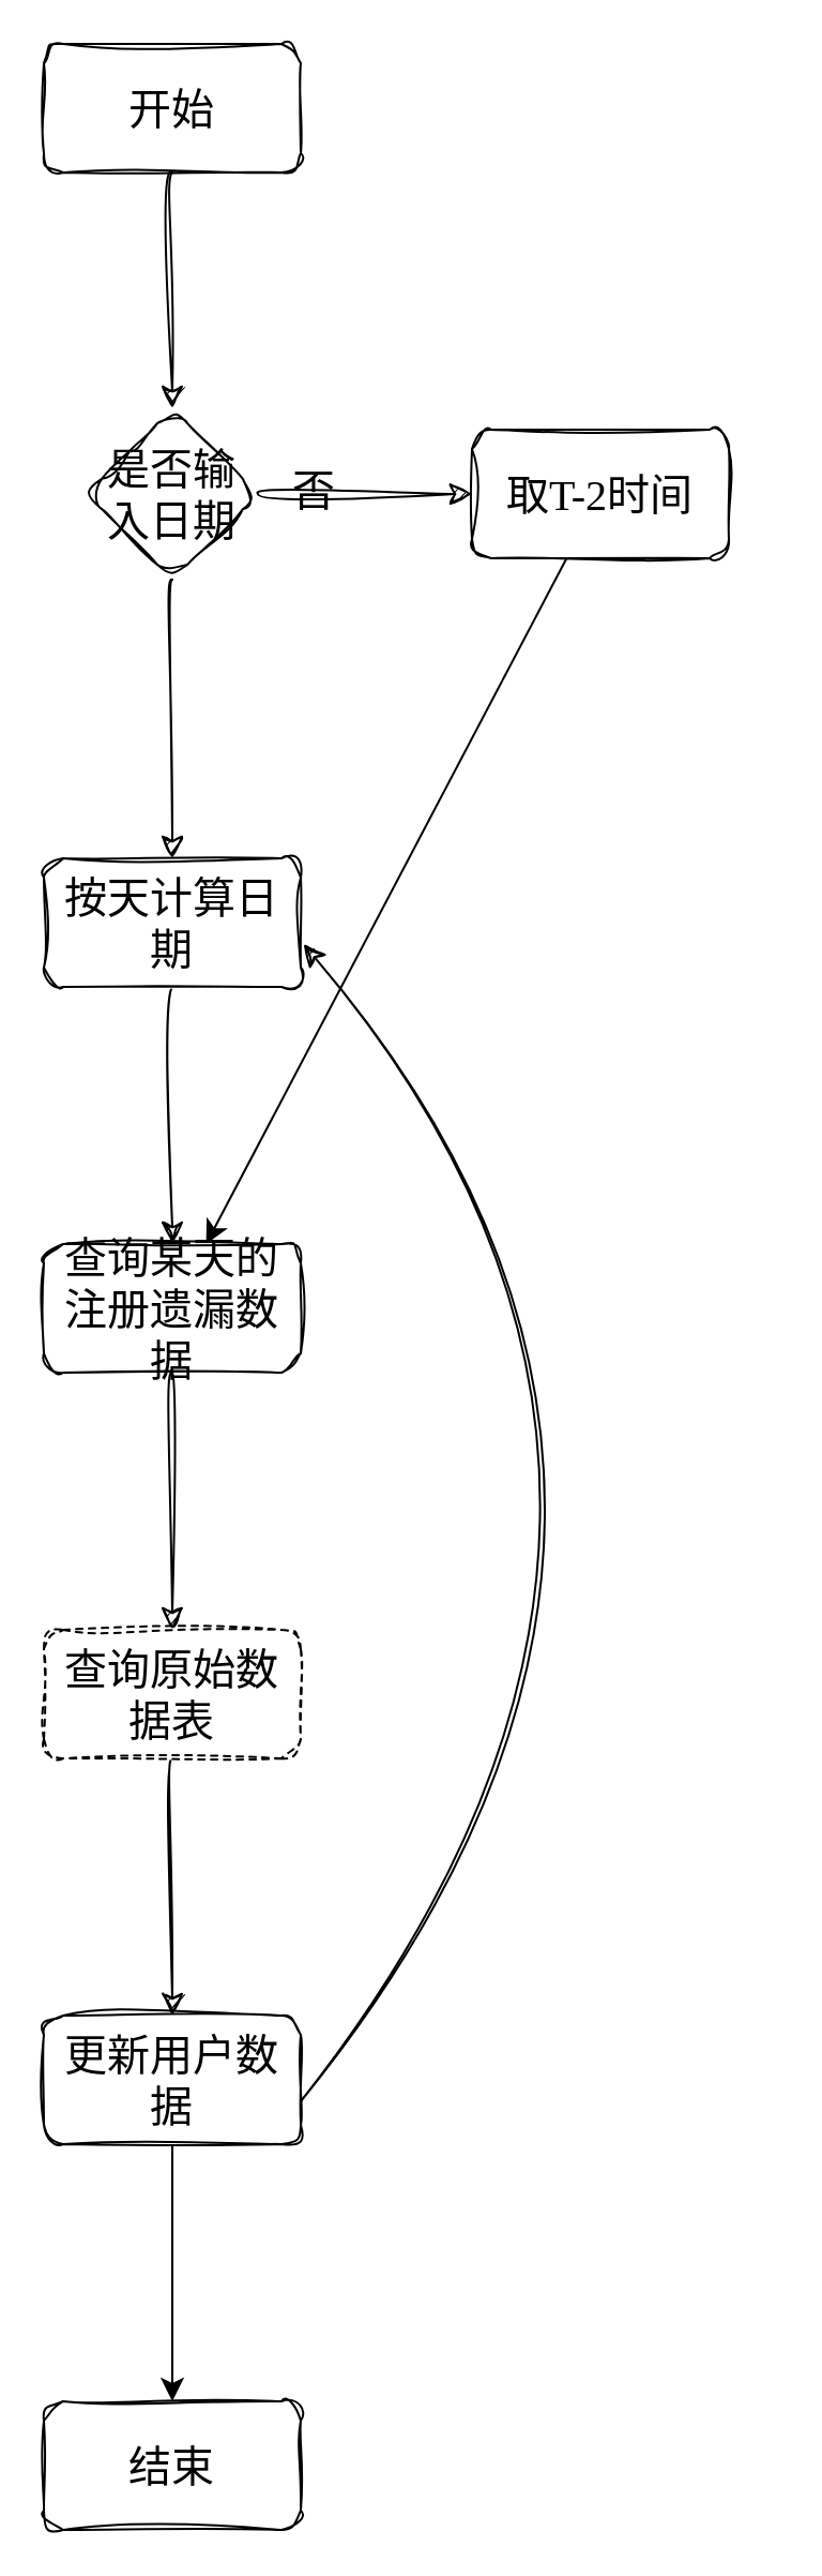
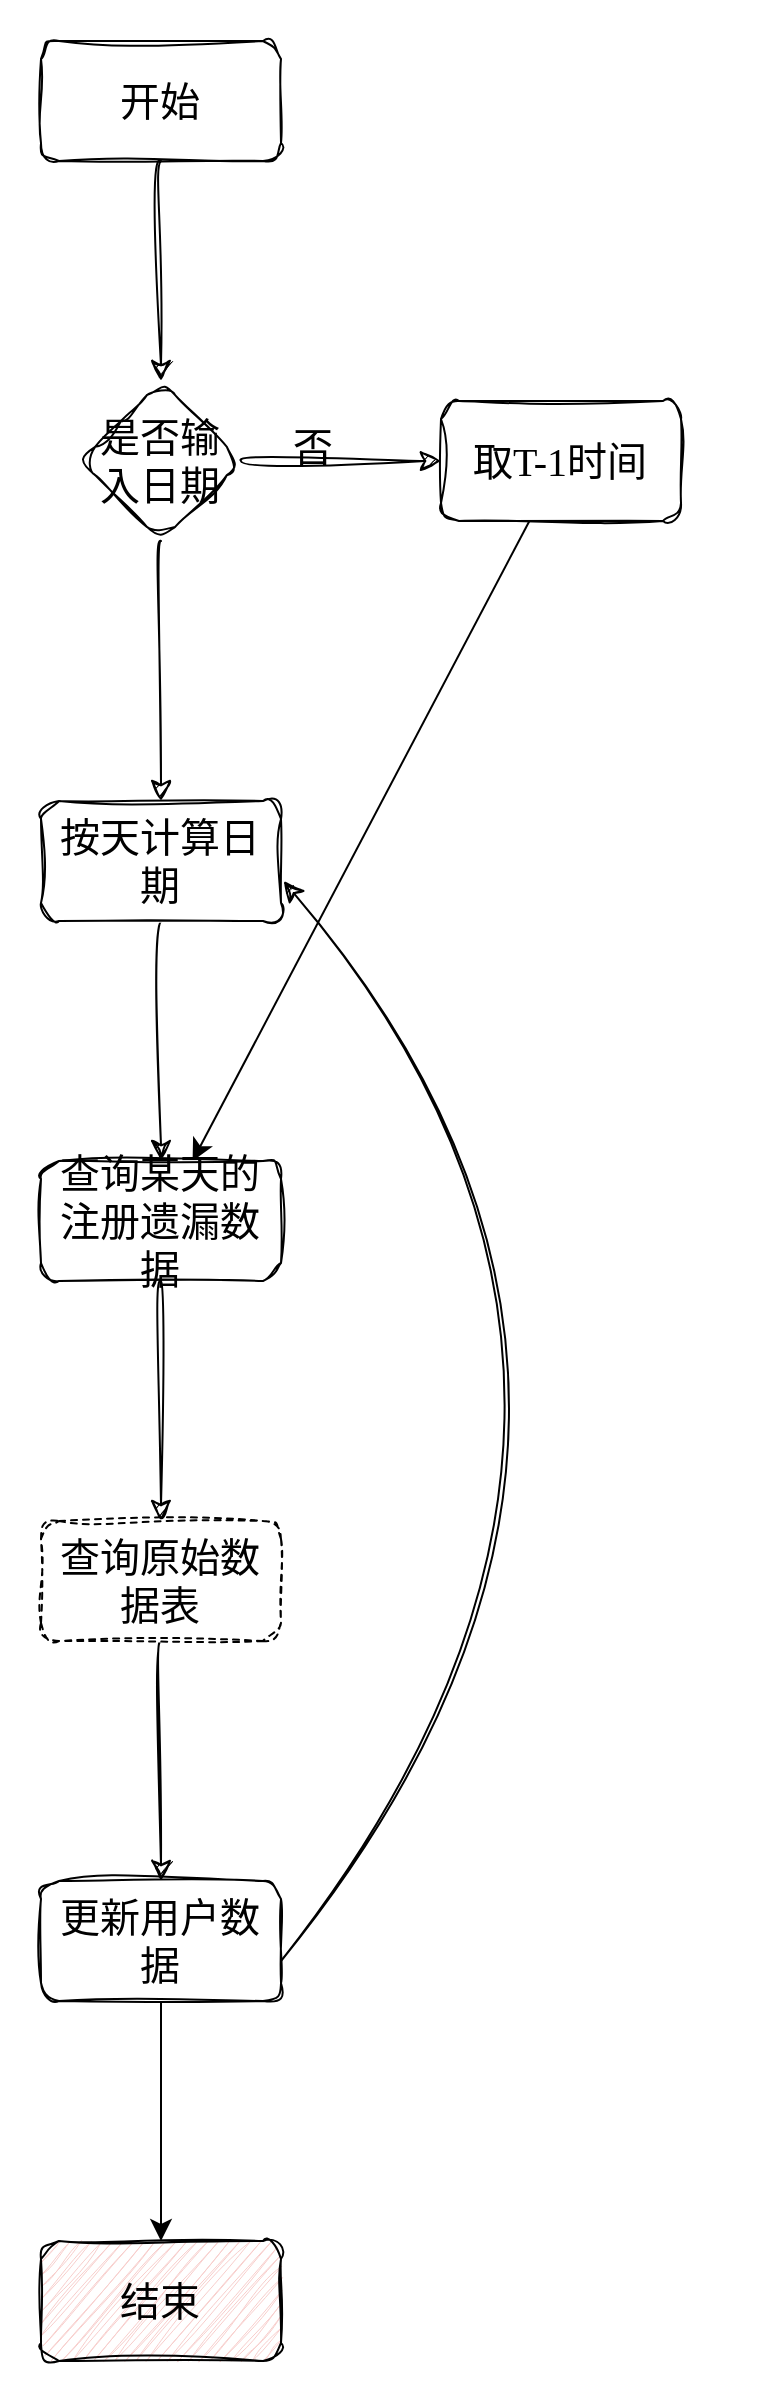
- <mxCell id="9" value="否" style="text;html=1;align=center;verticalAlign=middle;resizable=0;points=[];autosize=1;strokeColor=none;fillColor=none;fontSize=20;fontFamily=Architects Daughter;" vertex="1" parent="1"><mxGeometry x="126" y="208" width="40" height="40" as="geometry" /></mxCell>
+ <mxCell id="9" value="否" style="text;html=1;align=center;verticalAlign=middle;resizable=0;points=[];autosize=1;strokeColor=none;fillColor=none;fontSize=20;fontFamily=Architects Daughter;" vertex="1" parent="1"><mxGeometry x="136" y="203" width="40" height="40" as="geometry" /></mxCell>
- <mxCell id="8" value="取T-2时间" style="whiteSpace=wrap;html=1;fontSize=20;fontFamily=Architects Daughter;rounded=1;sketch=1;hachureGap=4;jiggle=2;curveFitting=1;fontSource=https%3A%2F%2Ffonts.googleapis.com%2Fcss%3Ffamily%3DArchitects%2BDaughter;" vertex="1" parent="1"><mxGeometry x="220" y="200" width="120" height="60" as="geometry" /></mxCell>
+ <mxCell id="8" value="取T-1时间" style="whiteSpace=wrap;html=1;fontSize=20;fontFamily=Architects Daughter;rounded=1;sketch=1;hachureGap=4;jiggle=2;curveFitting=1;fontSource=https%3A%2F%2Ffonts.googleapis.com%2Fcss%3Ffamily%3DArchitects%2BDaughter;" vertex="1" parent="1"><mxGeometry x="220" y="200" width="120" height="60" as="geometry" /></mxCell>
- <mxCell id="19" value="结束" style="whiteSpace=wrap;html=1;fontSize=20;fontFamily=Architects Daughter;rounded=1;sketch=1;hachureGap=4;jiggle=2;curveFitting=1;fontSource=https%3A%2F%2Ffonts.googleapis.com%2Fcss%3Ffamily%3DArchitects%2BDaughter;" vertex="1" parent="1"><mxGeometry x="20" y="1120" width="120" height="60" as="geometry" /></mxCell>
+ <mxCell id="19" value="结束" style="whiteSpace=wrap;html=1;fontSize=20;fontFamily=Architects Daughter;rounded=1;sketch=1;hachureGap=4;jiggle=2;curveFitting=1;fontSource=https%3A%2F%2Ffonts.googleapis.com%2Fcss%3Ffamily%3DArchitects%2BDaughter;fillColor=#f8cecc;" vertex="1" parent="1"><mxGeometry x="20" y="1120" width="120" height="60" as="geometry" /></mxCell>
